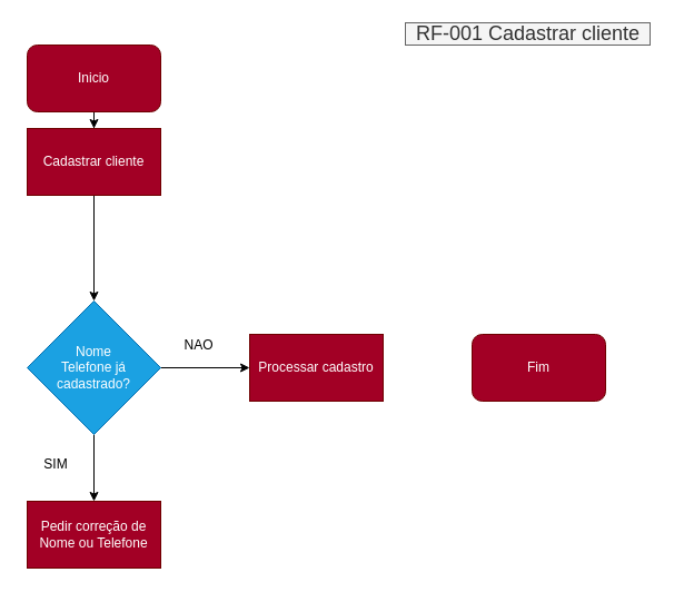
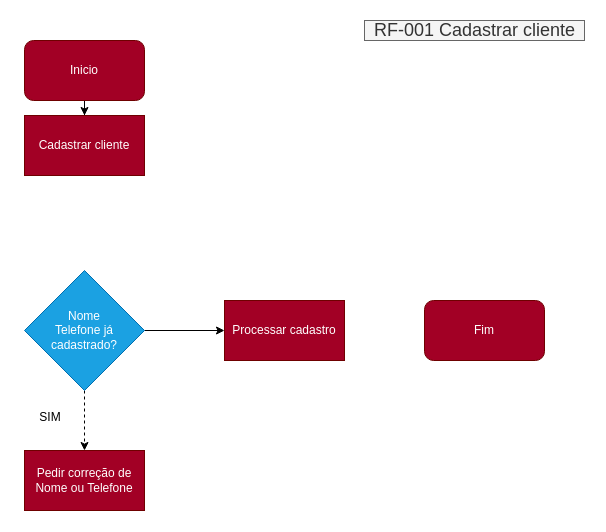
- <mxCell id="4" style="edgeStyle=orthogonalEdgeStyle;rounded=0;orthogonalLoop=1;jettySize=auto;html=1;entryX=0.5;entryY=0;entryDx=0;entryDy=0;" parent="1" source="5" target="8" edge="1"><mxGeometry relative="1" as="geometry" /></mxCell>
- <mxCell id="11" value="NAO" style="text;html=1;align=center;verticalAlign=middle;resizable=0;points=[];autosize=1;strokeColor=none;fillColor=none;" parent="1" vertex="1"><mxGeometry x="158" y="300" width="40" height="20" as="geometry" /></mxCell>
- <mxCell id="7" style="edgeStyle=orthogonalEdgeStyle;rounded=0;orthogonalLoop=1;jettySize=auto;html=1;entryX=0.5;entryY=0;entryDx=0;entryDy=0;" parent="1" source="8" target="12" edge="1"><mxGeometry relative="1" as="geometry"><mxPoint x="84" y="480" as="targetPoint" /></mxGeometry></mxCell>
+ <mxCell id="7" style="edgeStyle=orthogonalEdgeStyle;rounded=0;orthogonalLoop=1;jettySize=auto;html=1;entryX=0.5;entryY=0;entryDx=0;entryDy=0;dashed=1;" parent="1" source="8" target="12" edge="1"><mxGeometry relative="1" as="geometry"><mxPoint x="84" y="480" as="targetPoint" /></mxGeometry></mxCell>
